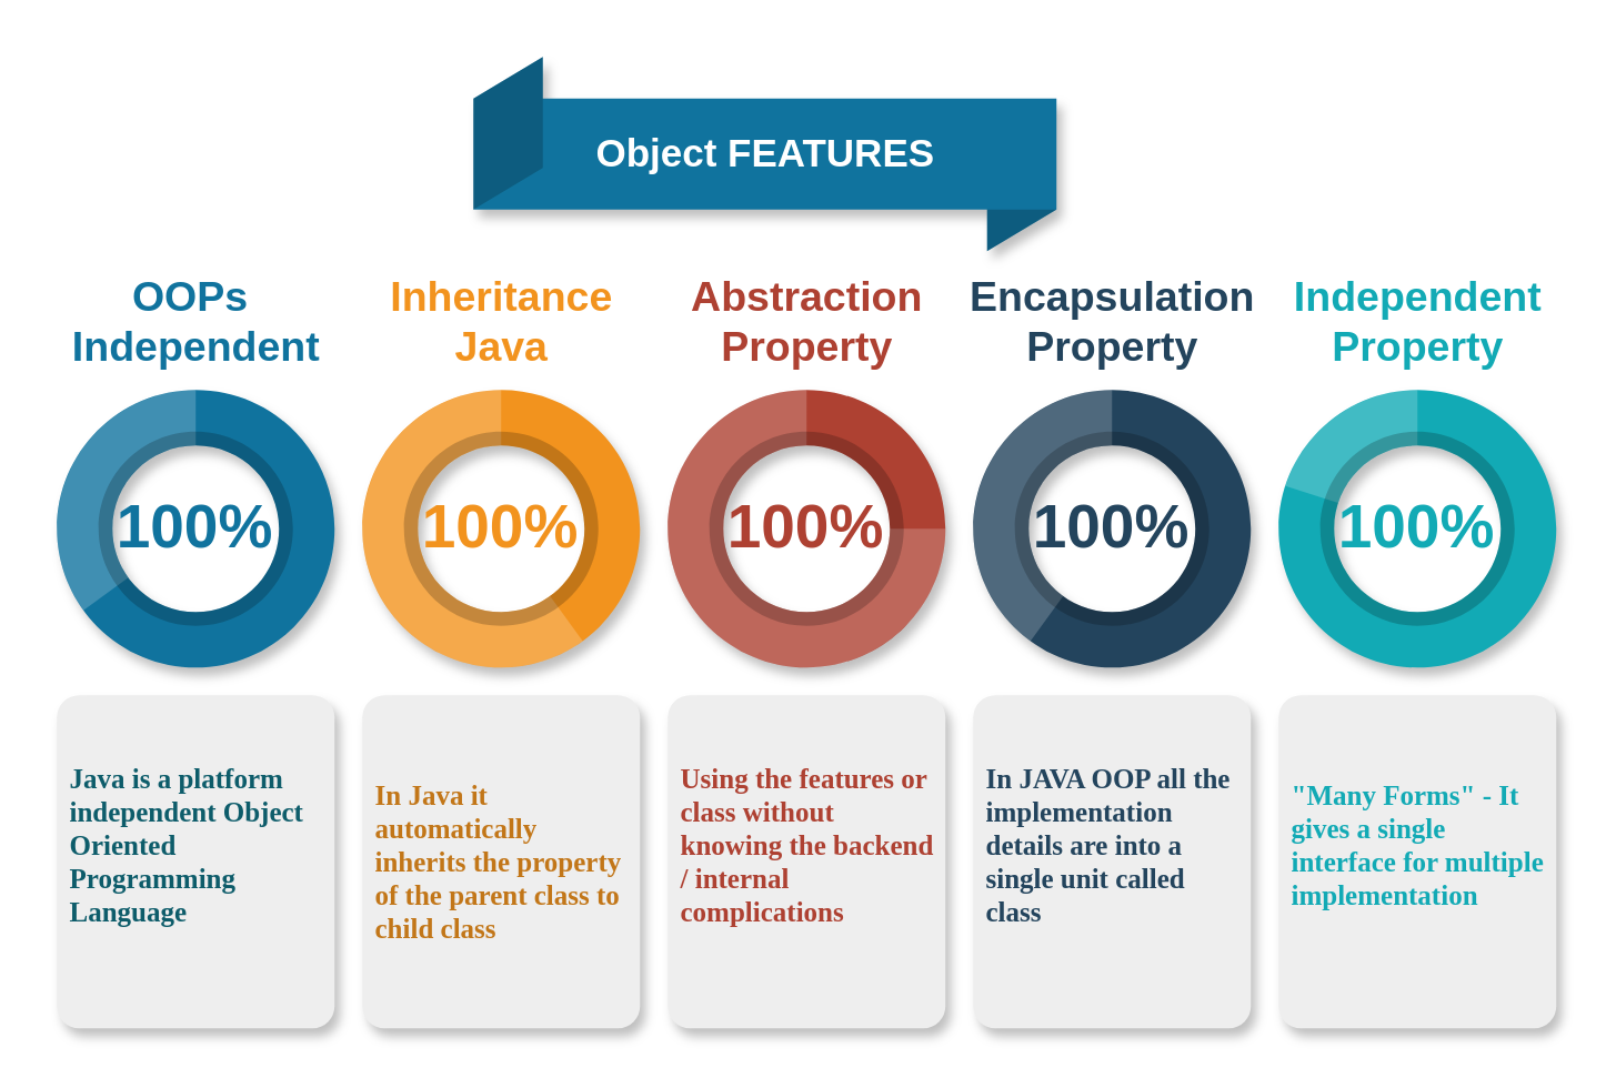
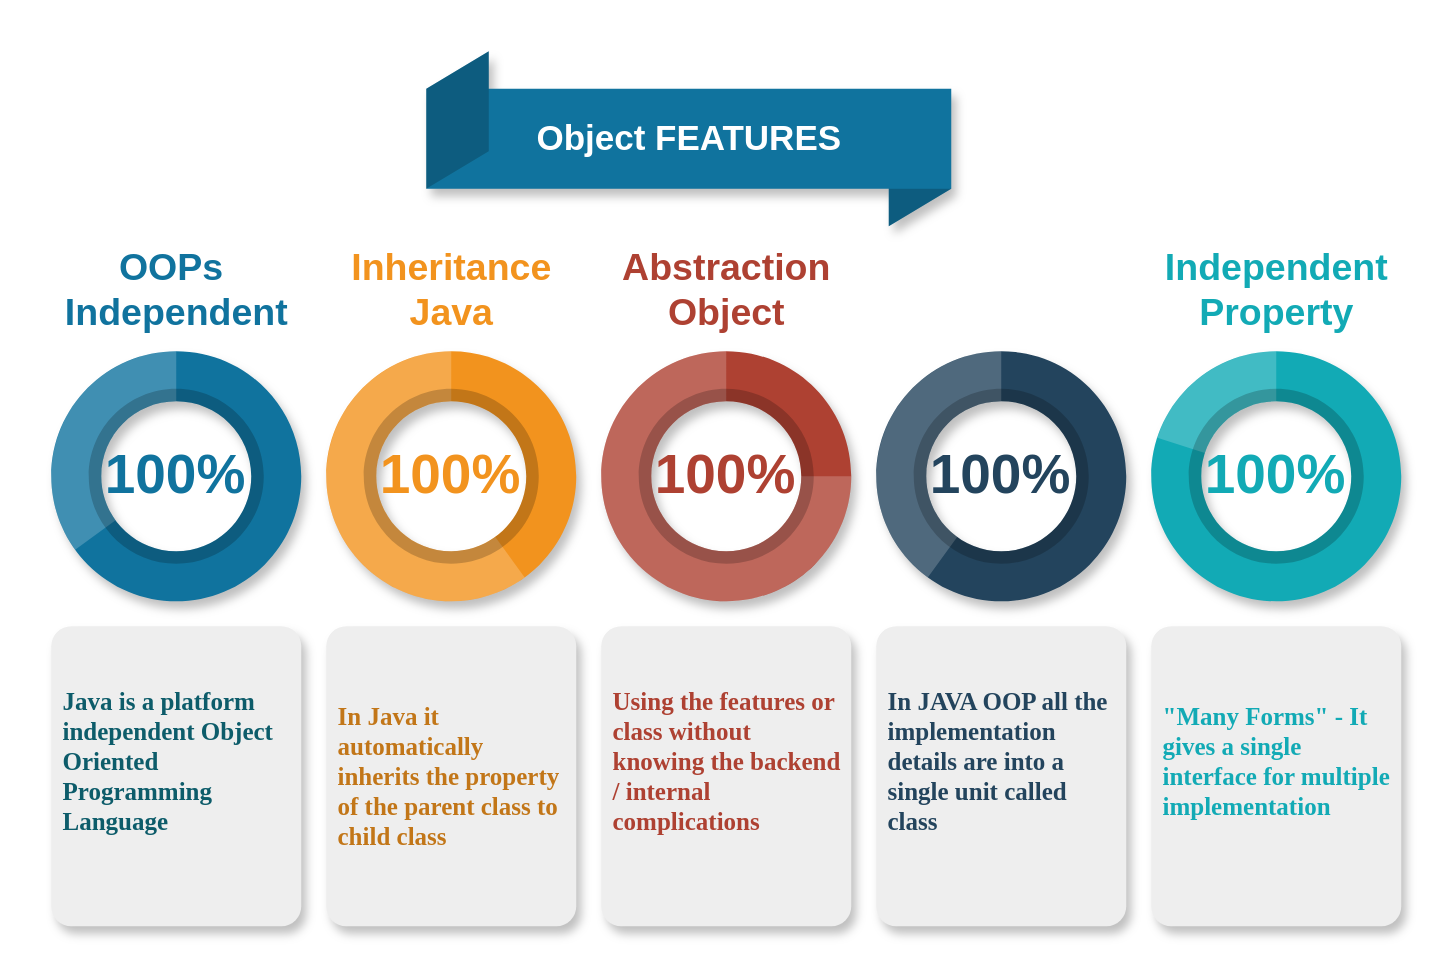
- <mxCell id="10" value="Abstraction&lt;div&gt;Property&lt;/div&gt;" style="verticalLabelPosition=middle;verticalAlign=middle;html=1;fillColor=none;strokeColor=none;fontSize=15;fontColor=#AE4132;align=center;fontStyle=1;dashed=1;dashPattern=1 2;shadow=1;" vertex="1" parent="1"><mxGeometry x="240" y="100" width="100" height="30" as="geometry" /></mxCell>
+ <mxCell id="10" value="Abstraction&lt;div&gt;Object&lt;/div&gt;" style="verticalLabelPosition=middle;verticalAlign=middle;html=1;fillColor=none;strokeColor=none;fontSize=15;fontColor=#AE4132;align=center;fontStyle=1;dashed=1;dashPattern=1 2;shadow=1;" vertex="1" parent="1"><mxGeometry x="240" y="100" width="100" height="30" as="geometry" /></mxCell>
- <mxCell id="11" value="Encapsulation&lt;div&gt;Property&lt;/div&gt;" style="verticalLabelPosition=middle;verticalAlign=middle;html=1;fillColor=none;strokeColor=none;fontSize=15;fontColor=#23445D;align=center;fontStyle=1;dashed=1;dashPattern=1 2;shadow=1;" vertex="1" parent="1"><mxGeometry x="350" y="100" width="100" height="30" as="geometry" /></mxCell>
